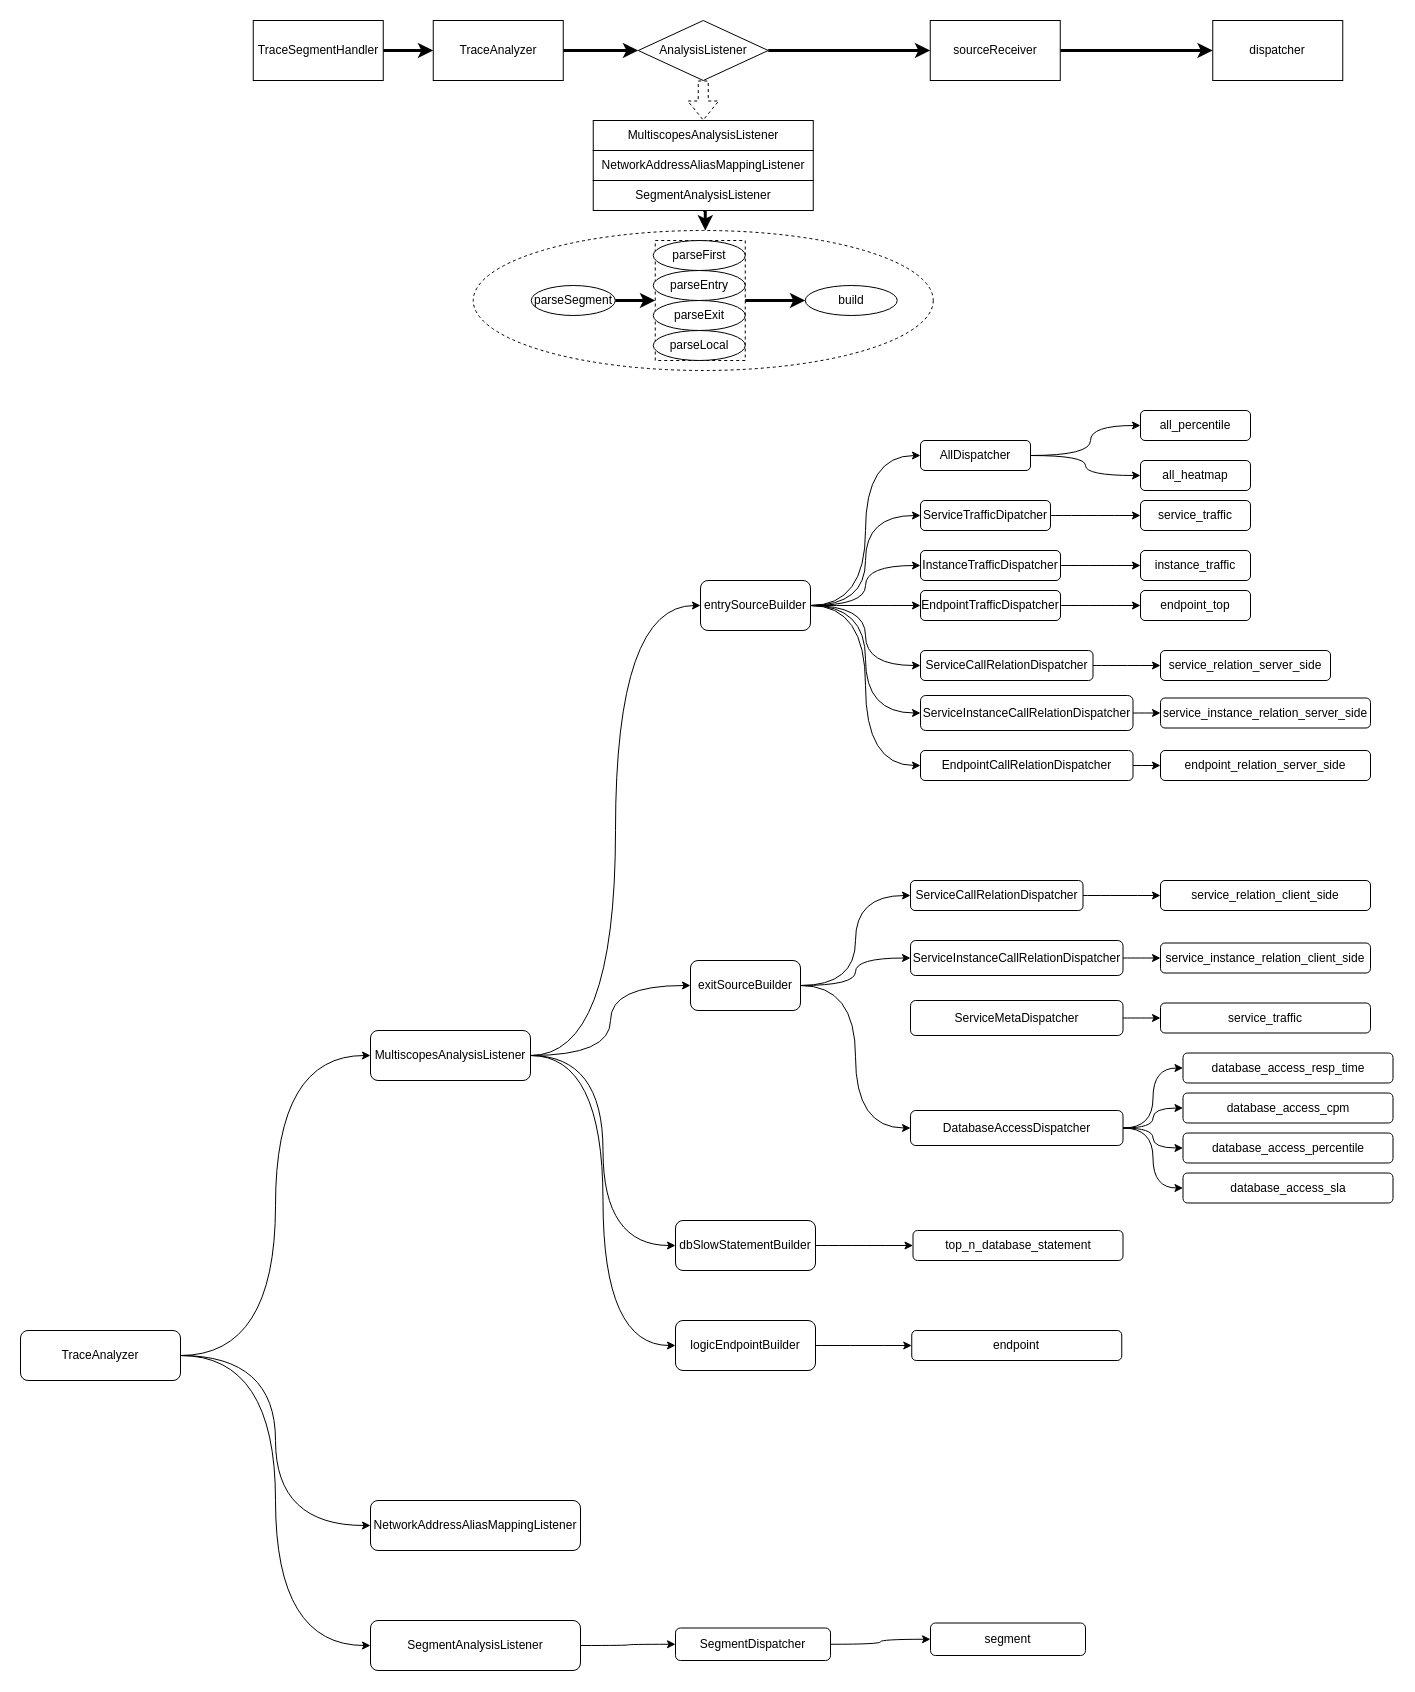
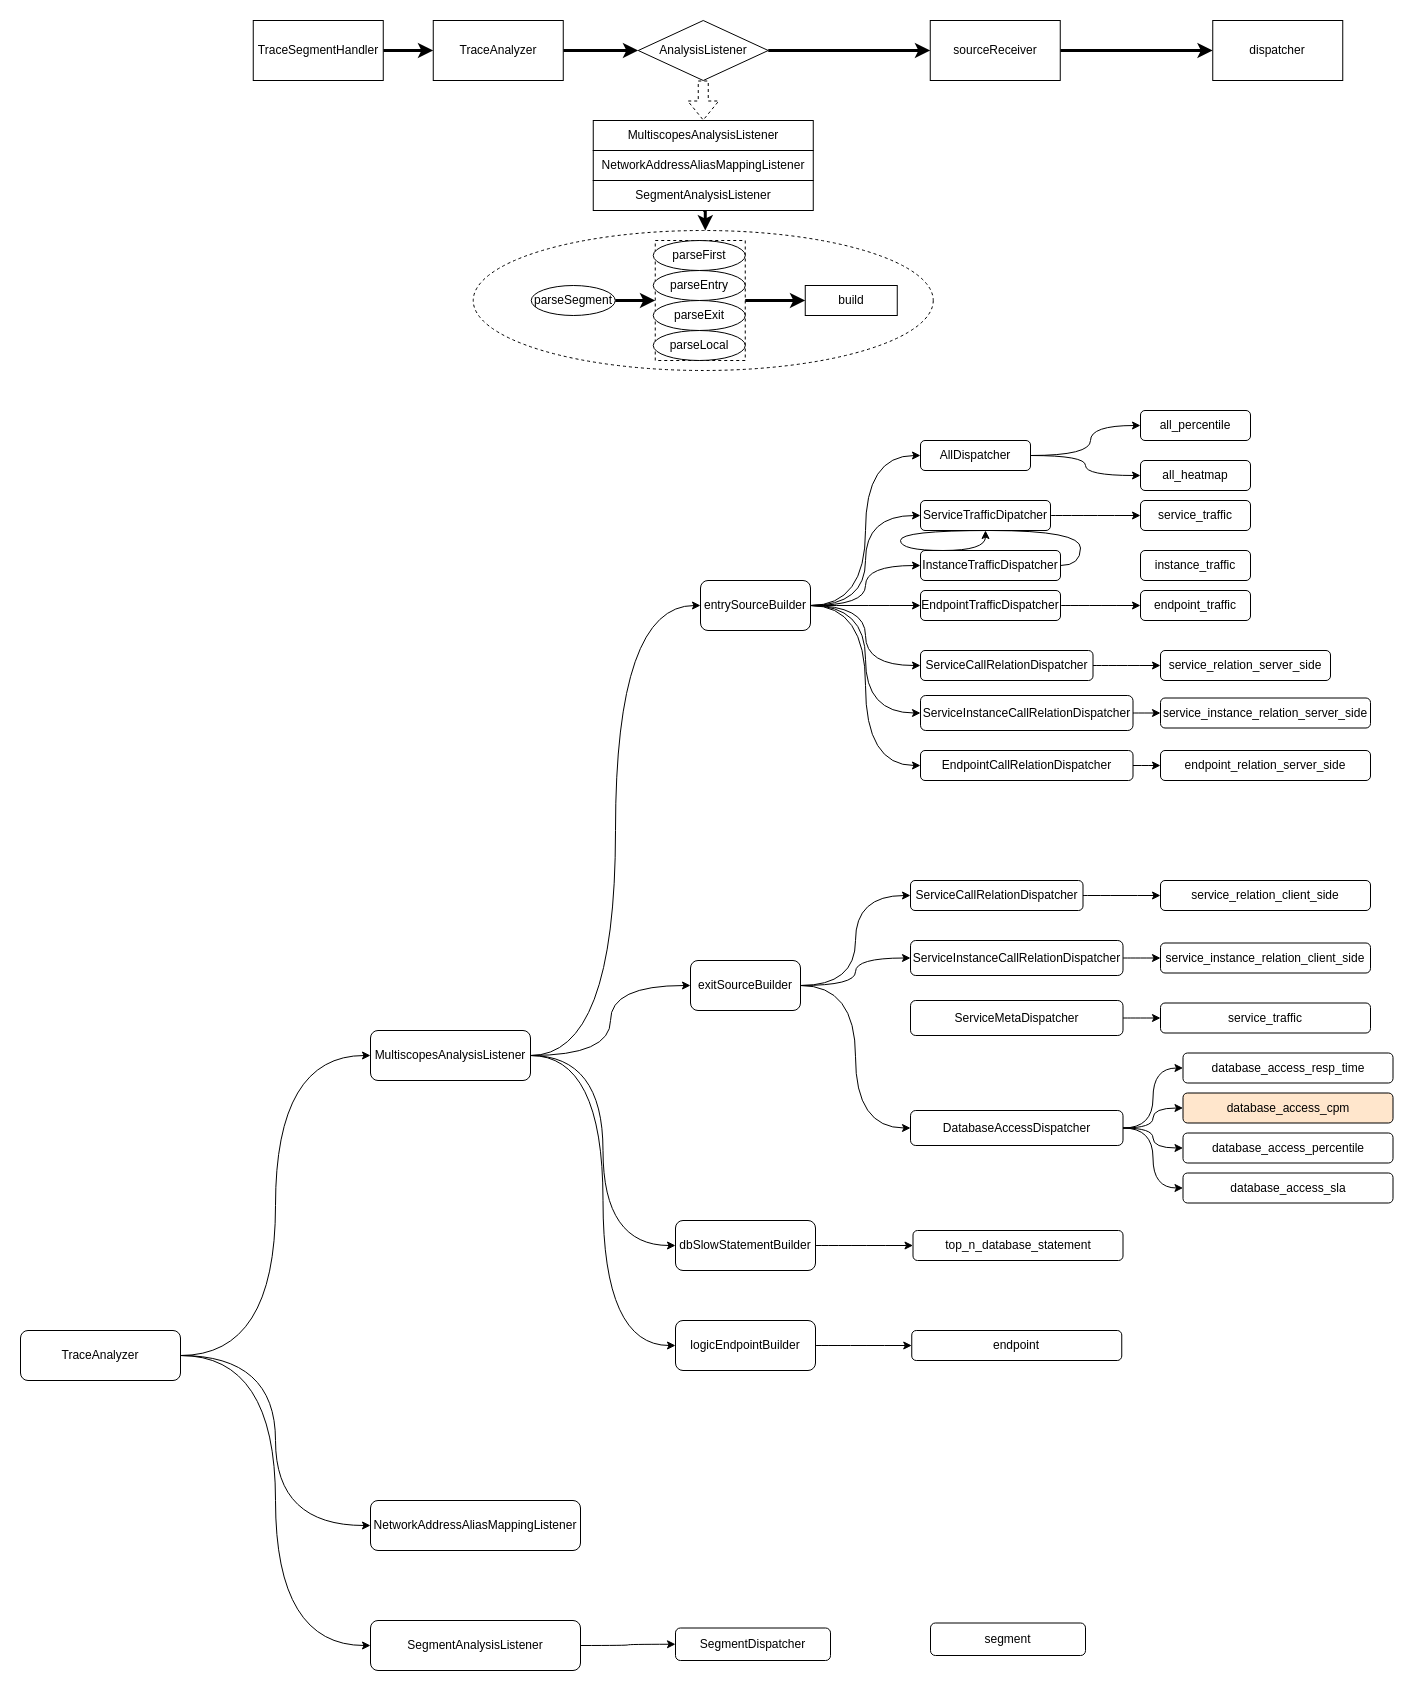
- <mxCell id="96" value="build" style="ellipse;whiteSpace=wrap;html=1;" vertex="1" parent="1"><mxGeometry x="804.75" y="285" width="92" height="30" as="geometry" /></mxCell>
+ <mxCell id="96" value="build" style="whiteSpace=wrap;html=1;rounded=0;" vertex="1" parent="1"><mxGeometry x="804.75" y="285" width="92" height="30" as="geometry" /></mxCell>
- <mxCell id="18" style="edgeStyle=orthogonalEdgeStyle;orthogonalLoop=1;jettySize=auto;html=1;exitX=1;exitY=0.5;exitDx=0;exitDy=0;entryX=0;entryY=0.5;entryDx=0;entryDy=0;curved=1;" parent="1" source="19" target="23" edge="1"><mxGeometry relative="1" as="geometry" /></mxCell>
+ <mxCell id="18" style="edgeStyle=orthogonalEdgeStyle;orthogonalLoop=1;jettySize=auto;html=1;exitX=1;exitY=0.5;exitDx=0;exitDy=0;curved=1;" parent="1" source="19" target="17" edge="1"><mxGeometry relative="1" as="geometry" /></mxCell>
- <mxCell id="26" value="endpoint_top" style="rounded=1;whiteSpace=wrap;html=1;" parent="1" vertex="1"><mxGeometry x="1140" y="590" width="110" height="30" as="geometry" /></mxCell>
+ <mxCell id="26" value="endpoint_traffic" style="rounded=1;whiteSpace=wrap;html=1;" parent="1" vertex="1"><mxGeometry x="1140" y="590" width="110" height="30" as="geometry" /></mxCell>
- <mxCell id="60" value="database_access_cpm" style="rounded=1;whiteSpace=wrap;html=1;" parent="1" vertex="1"><mxGeometry x="1182.5" y="1092.5" width="210" height="30" as="geometry" /></mxCell>
+ <mxCell id="60" value="database_access_cpm" style="rounded=1;whiteSpace=wrap;html=1;fillColor=#ffe6cc;" parent="1" vertex="1"><mxGeometry x="1182.5" y="1092.5" width="210" height="30" as="geometry" /></mxCell>
- <mxCell id="72" style="edgeStyle=orthogonalEdgeStyle;curved=1;orthogonalLoop=1;jettySize=auto;html=1;exitX=1;exitY=0.5;exitDx=0;exitDy=0;entryX=0;entryY=0.5;entryDx=0;entryDy=0;" parent="1" source="73" target="74" edge="1"><mxGeometry relative="1" as="geometry" /></mxCell>
